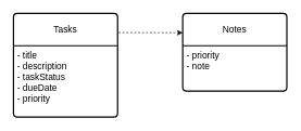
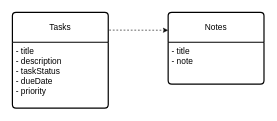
- <mxCell id="5" value="&lt;span style=&quot;font-size: 14px;&quot;&gt;- priority&lt;br&gt;- note&lt;br&gt;&lt;/span&gt;" style="align=left;strokeColor=none;fillColor=none;spacingLeft=4;fontSize=12;verticalAlign=top;resizable=0;rotatable=0;part=1;html=1;" vertex="1" parent="4"><mxGeometry y="50" width="160" height="70" as="geometry" /></mxCell>
+ <mxCell id="5" value="&lt;span style=&quot;font-size: 14px;&quot;&gt;- title&lt;br&gt;- note&lt;br&gt;&lt;/span&gt;" style="align=left;strokeColor=none;fillColor=none;spacingLeft=4;fontSize=12;verticalAlign=top;resizable=0;rotatable=0;part=1;html=1;" vertex="1" parent="4"><mxGeometry y="50" width="160" height="70" as="geometry" /></mxCell>
